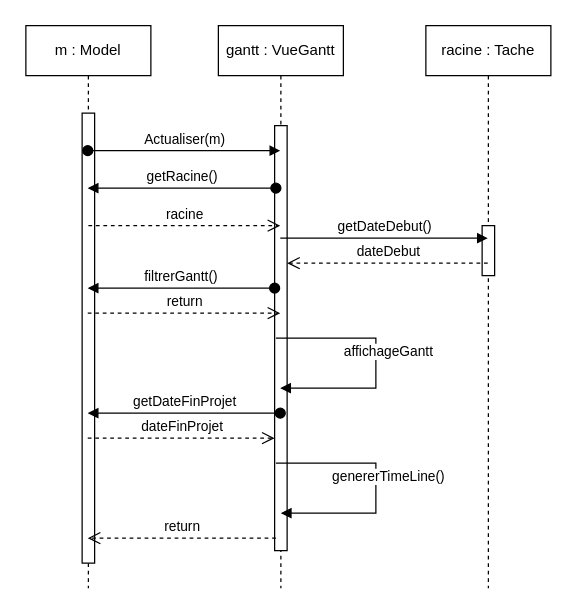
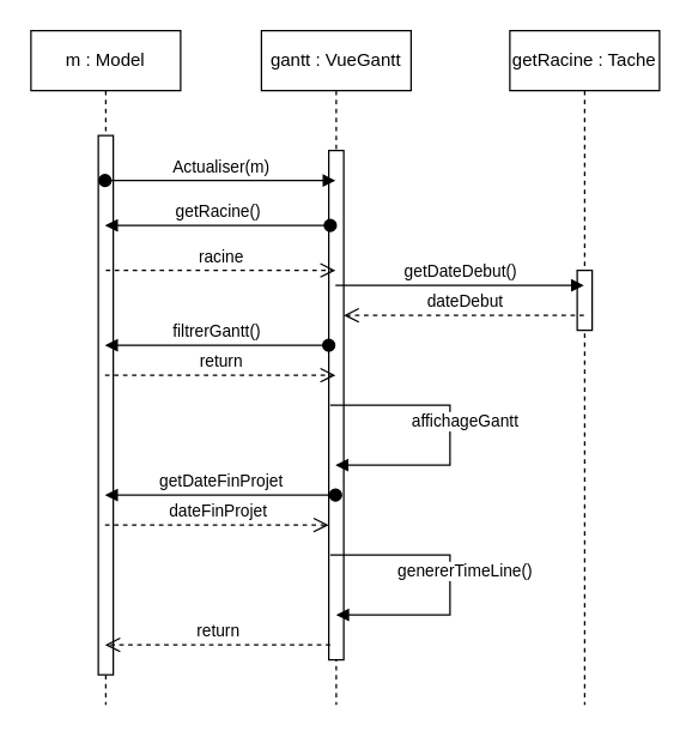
- <mxCell id="7" value="racine : Tache" style="shape=umlLifeline;perimeter=lifelinePerimeter;whiteSpace=wrap;html=1;container=1;dropTarget=0;collapsible=0;recursiveResize=0;outlineConnect=0;portConstraint=eastwest;newEdgeStyle={&quot;curved&quot;:0,&quot;rounded&quot;:0};" vertex="1" parent="1"><mxGeometry x="340" y="20" width="100" height="450" as="geometry" /></mxCell>
+ <mxCell id="7" value="getRacine : Tache" style="shape=umlLifeline;perimeter=lifelinePerimeter;whiteSpace=wrap;html=1;container=1;dropTarget=0;collapsible=0;recursiveResize=0;outlineConnect=0;portConstraint=eastwest;newEdgeStyle={&quot;curved&quot;:0,&quot;rounded&quot;:0};" vertex="1" parent="1"><mxGeometry x="340" y="20" width="100" height="450" as="geometry" /></mxCell>
